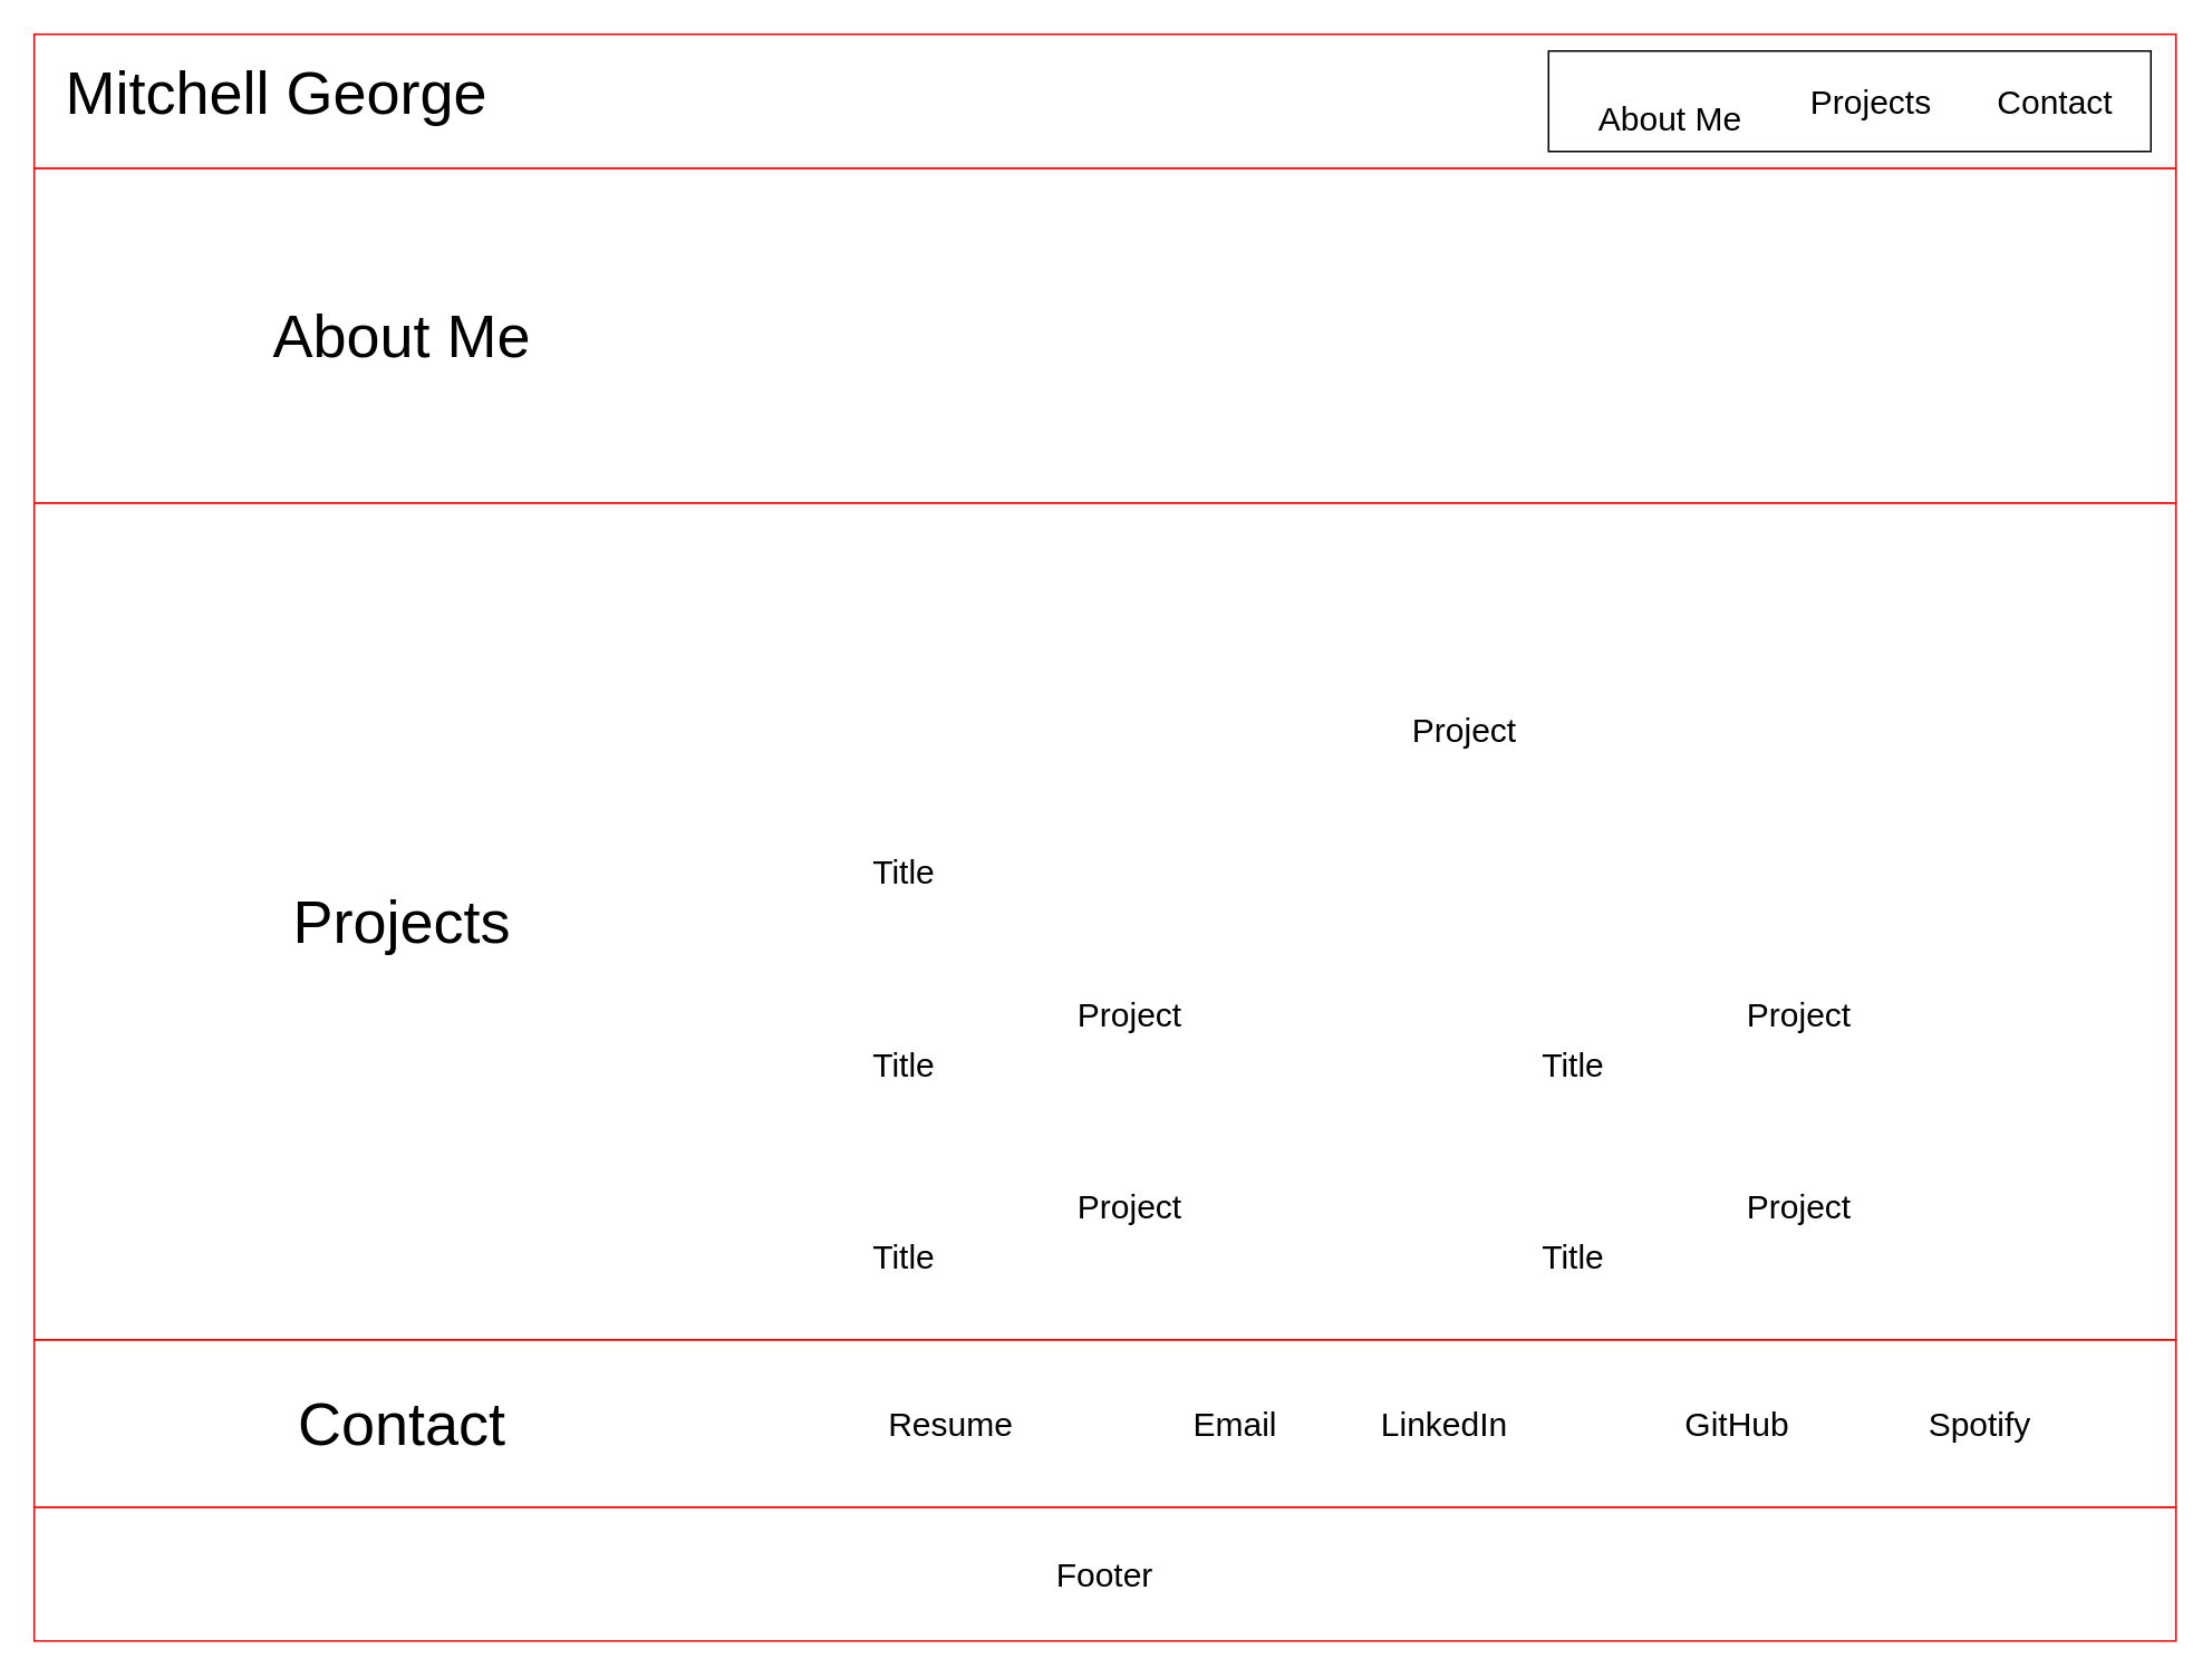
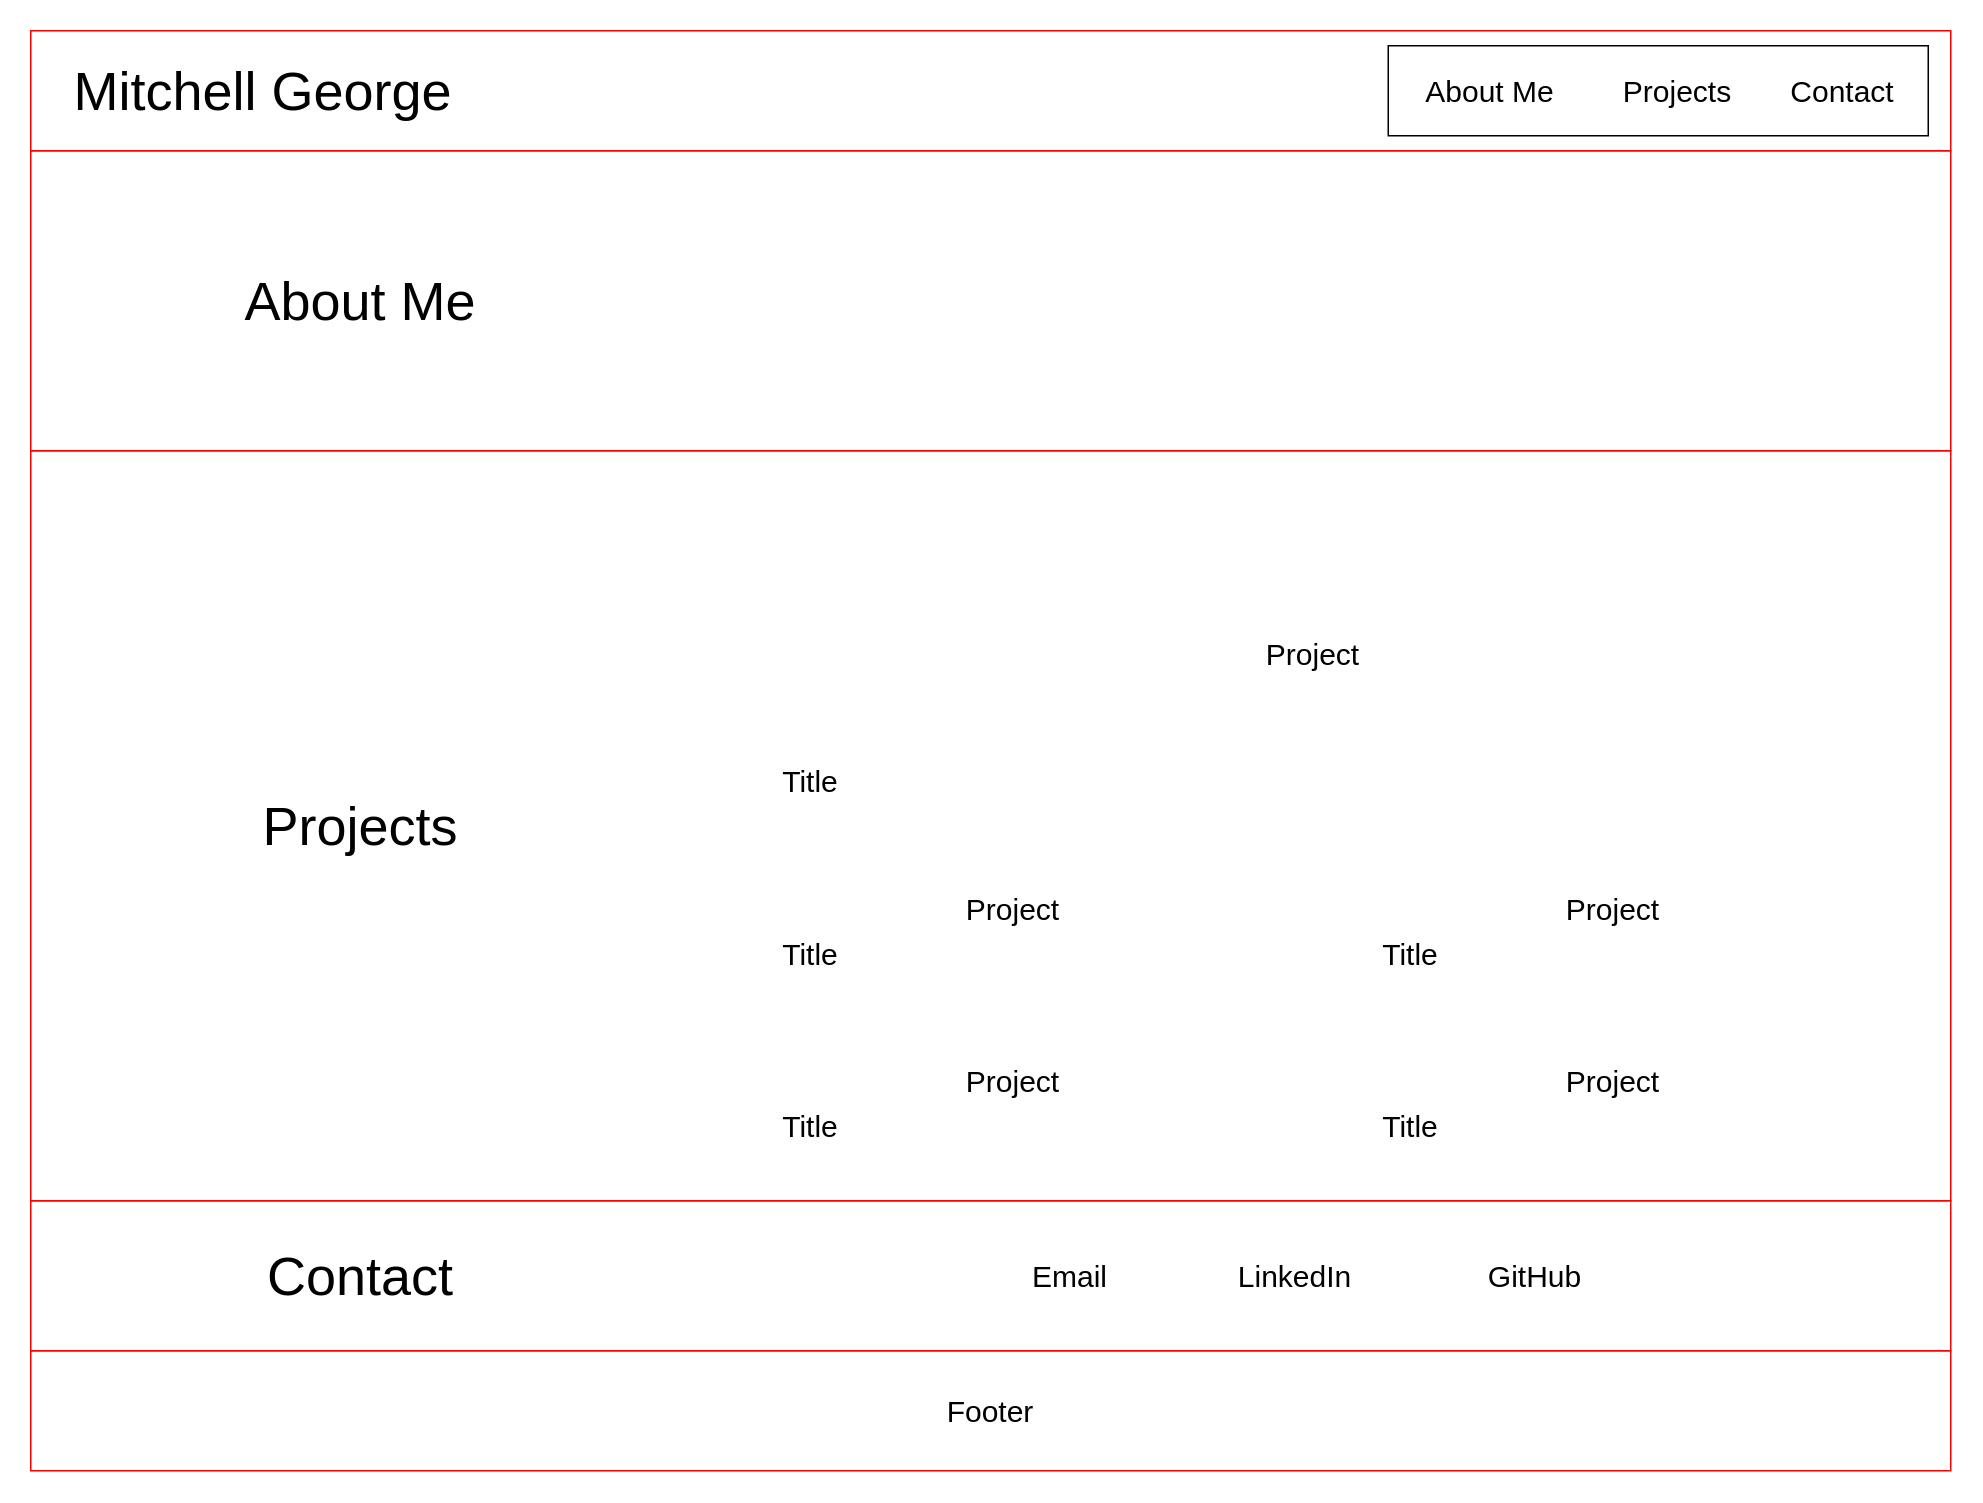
- <mxCell id="4" value="Mitchell George" style="rounded=0;whiteSpace=wrap;html=1;fontSize=36;strokeColor=#FFFFFF;fillColor=none;" parent="1" vertex="1"><mxGeometry x="30" y="30" width="270" height="50" as="geometry" /></mxCell>
+ <mxCell id="4" value="Mitchell George" style="rounded=0;whiteSpace=wrap;html=1;fontSize=36;strokeColor=#FFFFFF;fillColor=none;" parent="1" vertex="1"><mxGeometry x="40" y="35" width="270" height="50" as="geometry" /></mxCell>
- <mxCell id="5" value="About Me" style="rounded=0;whiteSpace=wrap;html=1;fontSize=20;strokeColor=#FFFFFF;fillColor=none;" parent="1" vertex="1"><mxGeometry x="947.5" y="55" width="100" height="30" as="geometry" /></mxCell>
+ <mxCell id="5" value="About Me" style="rounded=0;whiteSpace=wrap;html=1;fontSize=20;strokeColor=#FFFFFF;fillColor=none;" parent="1" vertex="1"><mxGeometry x="942.5" y="45" width="100" height="30" as="geometry" /></mxCell>
- <mxCell id="22" value="Resume" style="rounded=0;whiteSpace=wrap;html=1;fontSize=20;strokeColor=#FFFFFF;fillColor=none;" parent="1" vertex="1"><mxGeometry x="522.5" y="835" width="90" height="30" as="geometry" /></mxCell>
- <mxCell id="23" value="Email" style="rounded=0;whiteSpace=wrap;html=1;fontSize=20;strokeColor=#FFFFFF;fillColor=none;" parent="1" vertex="1"><mxGeometry x="692.5" y="835" width="90" height="30" as="geometry" /></mxCell>
+ <mxCell id="23" value="Email" style="rounded=0;whiteSpace=wrap;html=1;fontSize=20;strokeColor=#FFFFFF;fillColor=none;" parent="1" vertex="1"><mxGeometry x="667.5" y="835" width="90" height="30" as="geometry" /></mxCell>
- <mxCell id="25" value="GitHub" style="rounded=0;whiteSpace=wrap;html=1;fontSize=20;strokeColor=#FFFFFF;fillColor=none;" parent="1" vertex="1"><mxGeometry x="977.5" y="835" width="120" height="30" as="geometry" /></mxCell>
+ <mxCell id="25" value="GitHub" style="rounded=0;whiteSpace=wrap;html=1;fontSize=20;strokeColor=#FFFFFF;fillColor=none;" parent="1" vertex="1"><mxGeometry x="977.5" y="835" width="90" height="30" as="geometry" /></mxCell>
- <mxCell id="26" value="Spotify" style="rounded=0;whiteSpace=wrap;html=1;fontSize=20;strokeColor=#FFFFFF;fillColor=none;" parent="1" vertex="1"><mxGeometry x="1137.5" y="835" width="90" height="30" as="geometry" /></mxCell>
